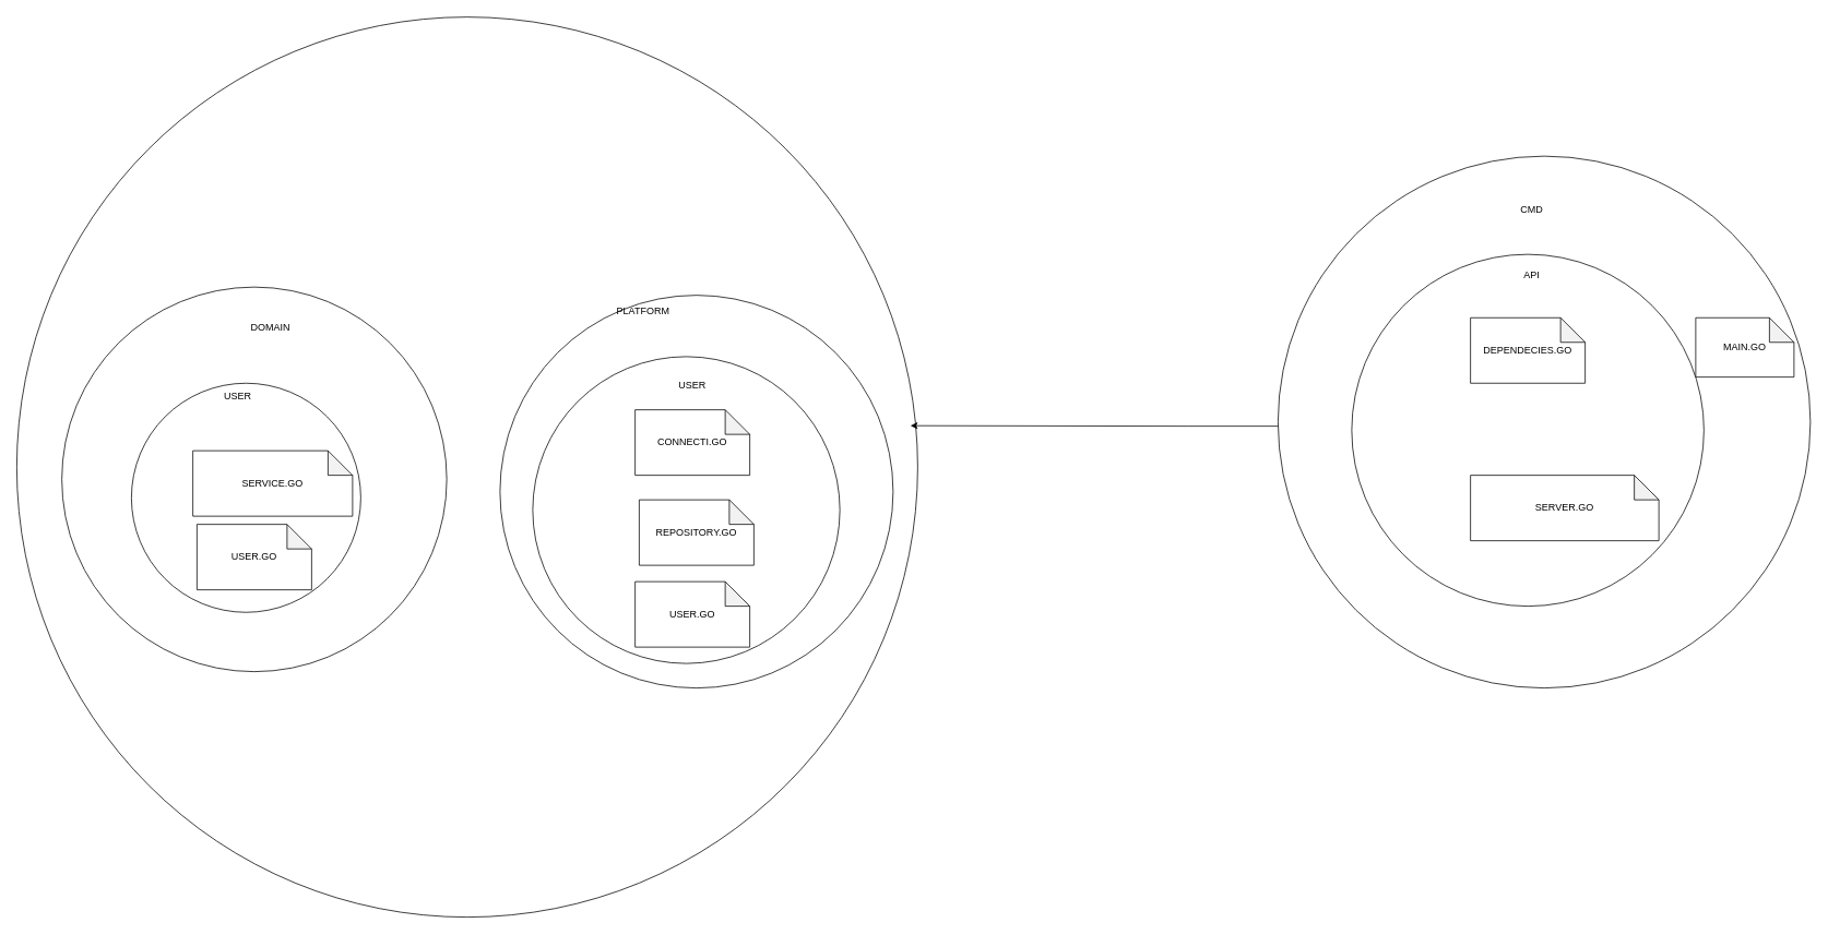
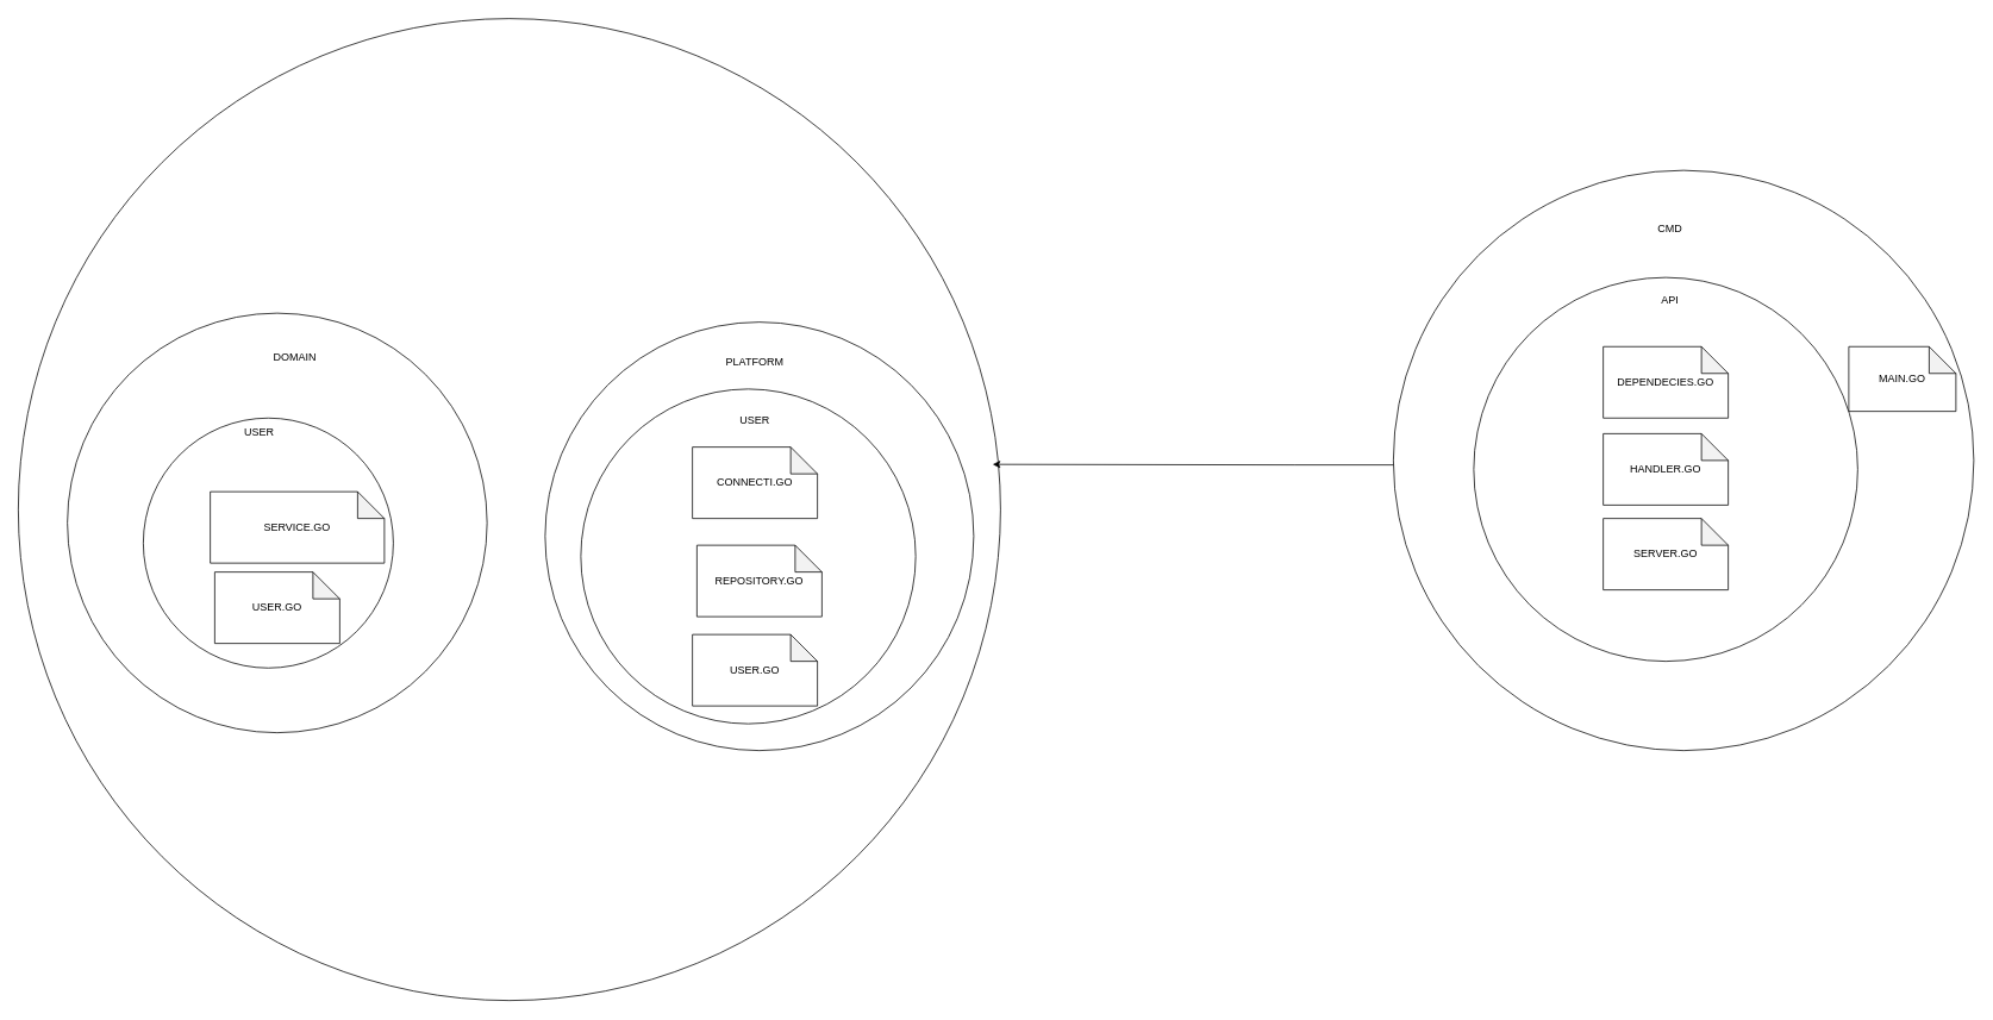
- <mxCell id="18" value="PLATFORM" style="text;html=1;align=center;verticalAlign=middle;whiteSpace=wrap;rounded=0;" vertex="1" parent="1"><mxGeometry x="755" y="365" width="60" height="30" as="geometry" /></mxCell>
+ <mxCell id="18" value="PLATFORM" style="text;html=1;align=center;verticalAlign=middle;whiteSpace=wrap;rounded=0;" vertex="1" parent="1"><mxGeometry x="815" y="390" width="60" height="30" as="geometry" /></mxCell>
+ <mxCell id="8" value="HANDLER.GO" style="shape=note;whiteSpace=wrap;html=1;backgroundOutline=1;darkOpacity=0.05;" vertex="1" parent="1"><mxGeometry x="1795" y="485" width="140" height="80" as="geometry" /></mxCell>
- <mxCell id="9" value="SERVER.GO" style="shape=note;whiteSpace=wrap;html=1;backgroundOutline=1;darkOpacity=0.05;" vertex="1" parent="1"><mxGeometry x="1795" y="580" width="230" height="80" as="geometry" /></mxCell>
+ <mxCell id="9" value="SERVER.GO" style="shape=note;whiteSpace=wrap;html=1;backgroundOutline=1;darkOpacity=0.05;" vertex="1" parent="1"><mxGeometry x="1795" y="580" width="140" height="80" as="geometry" /></mxCell>
